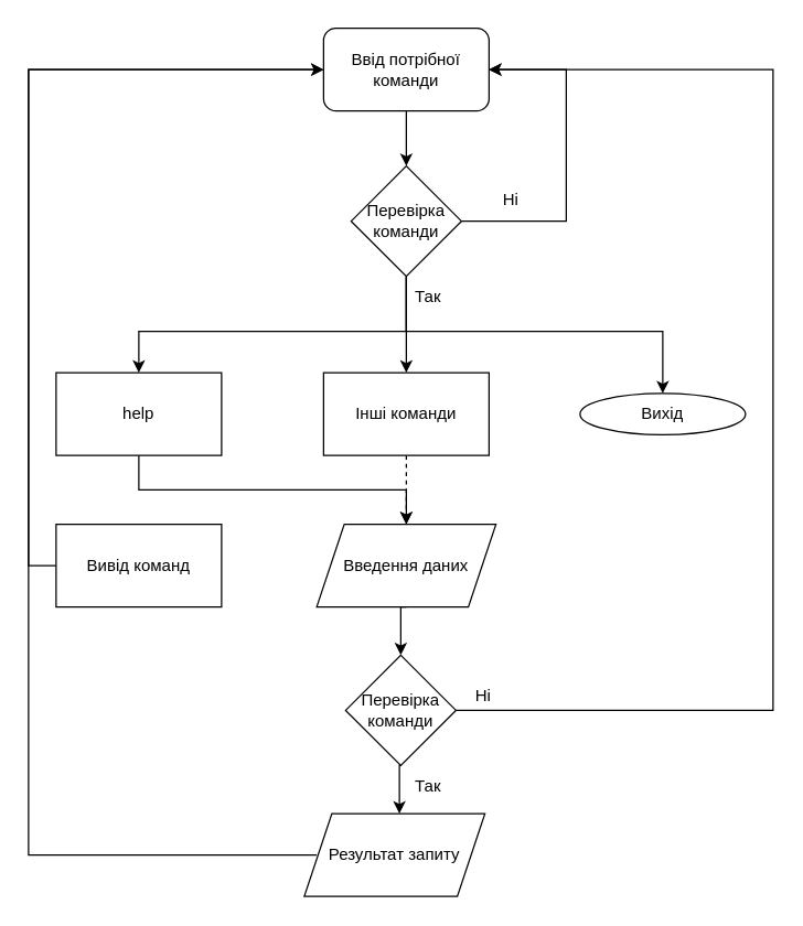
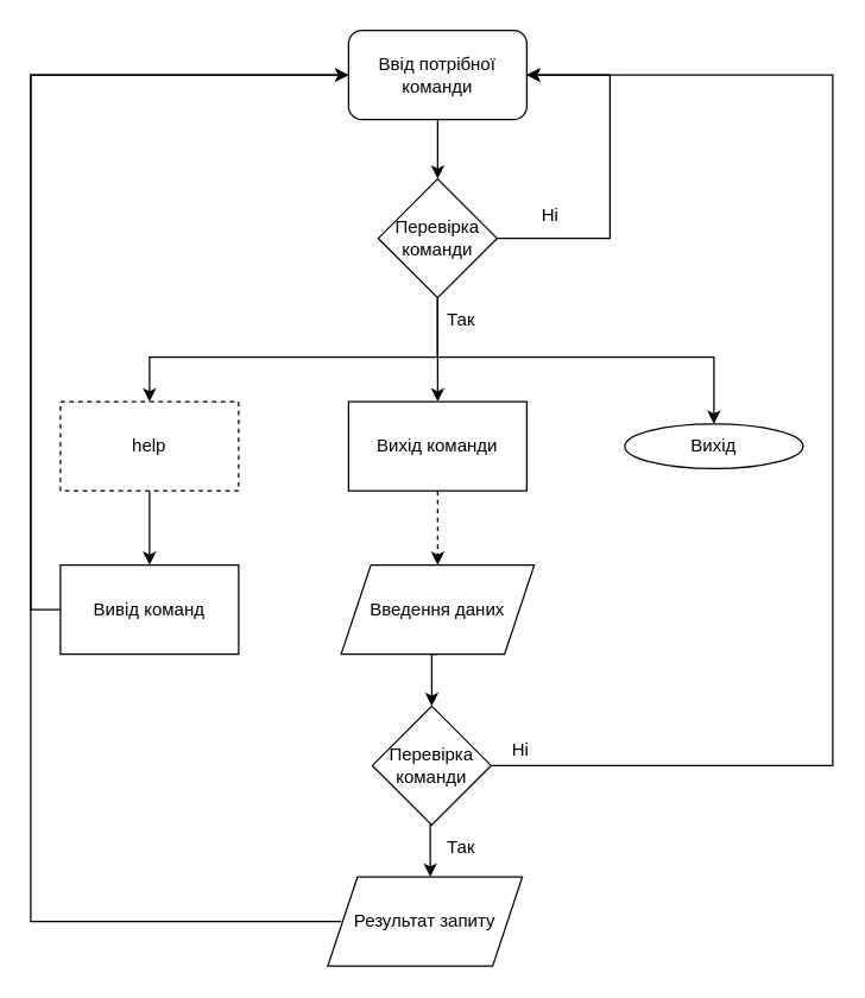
- <mxCell id="11" value="help" style="rounded=0;whiteSpace=wrap;html=1;" vertex="1" parent="1"><mxGeometry x="40" y="270" width="120" height="60" as="geometry" /></mxCell>
+ <mxCell id="11" value="help" style="rounded=0;whiteSpace=wrap;html=1;dashed=1;" vertex="1" parent="1"><mxGeometry x="40" y="270" width="120" height="60" as="geometry" /></mxCell>
- <mxCell id="14" value="Інші команди" style="rounded=0;whiteSpace=wrap;html=1;" vertex="1" parent="1"><mxGeometry x="234" y="270" width="120" height="60" as="geometry" /></mxCell>
+ <mxCell id="14" value="Вихід команди" style="rounded=0;whiteSpace=wrap;html=1;" vertex="1" parent="1"><mxGeometry x="234" y="270" width="120" height="60" as="geometry" /></mxCell>
- <mxCell id="10" style="edgeStyle=orthogonalEdgeStyle;rounded=0;orthogonalLoop=1;jettySize=auto;html=1;exitX=0.5;exitY=1;exitDx=0;exitDy=0;" edge="1" parent="1" source="11" target="22"><mxGeometry relative="1" as="geometry" /></mxCell>
+ <mxCell id="10" style="edgeStyle=orthogonalEdgeStyle;rounded=0;orthogonalLoop=1;jettySize=auto;html=1;exitX=0.5;exitY=1;exitDx=0;exitDy=0;entryX=0.5;entryY=0;entryDx=0;entryDy=0;" edge="1" parent="1" source="11" target="16"><mxGeometry relative="1" as="geometry" /></mxCell>
